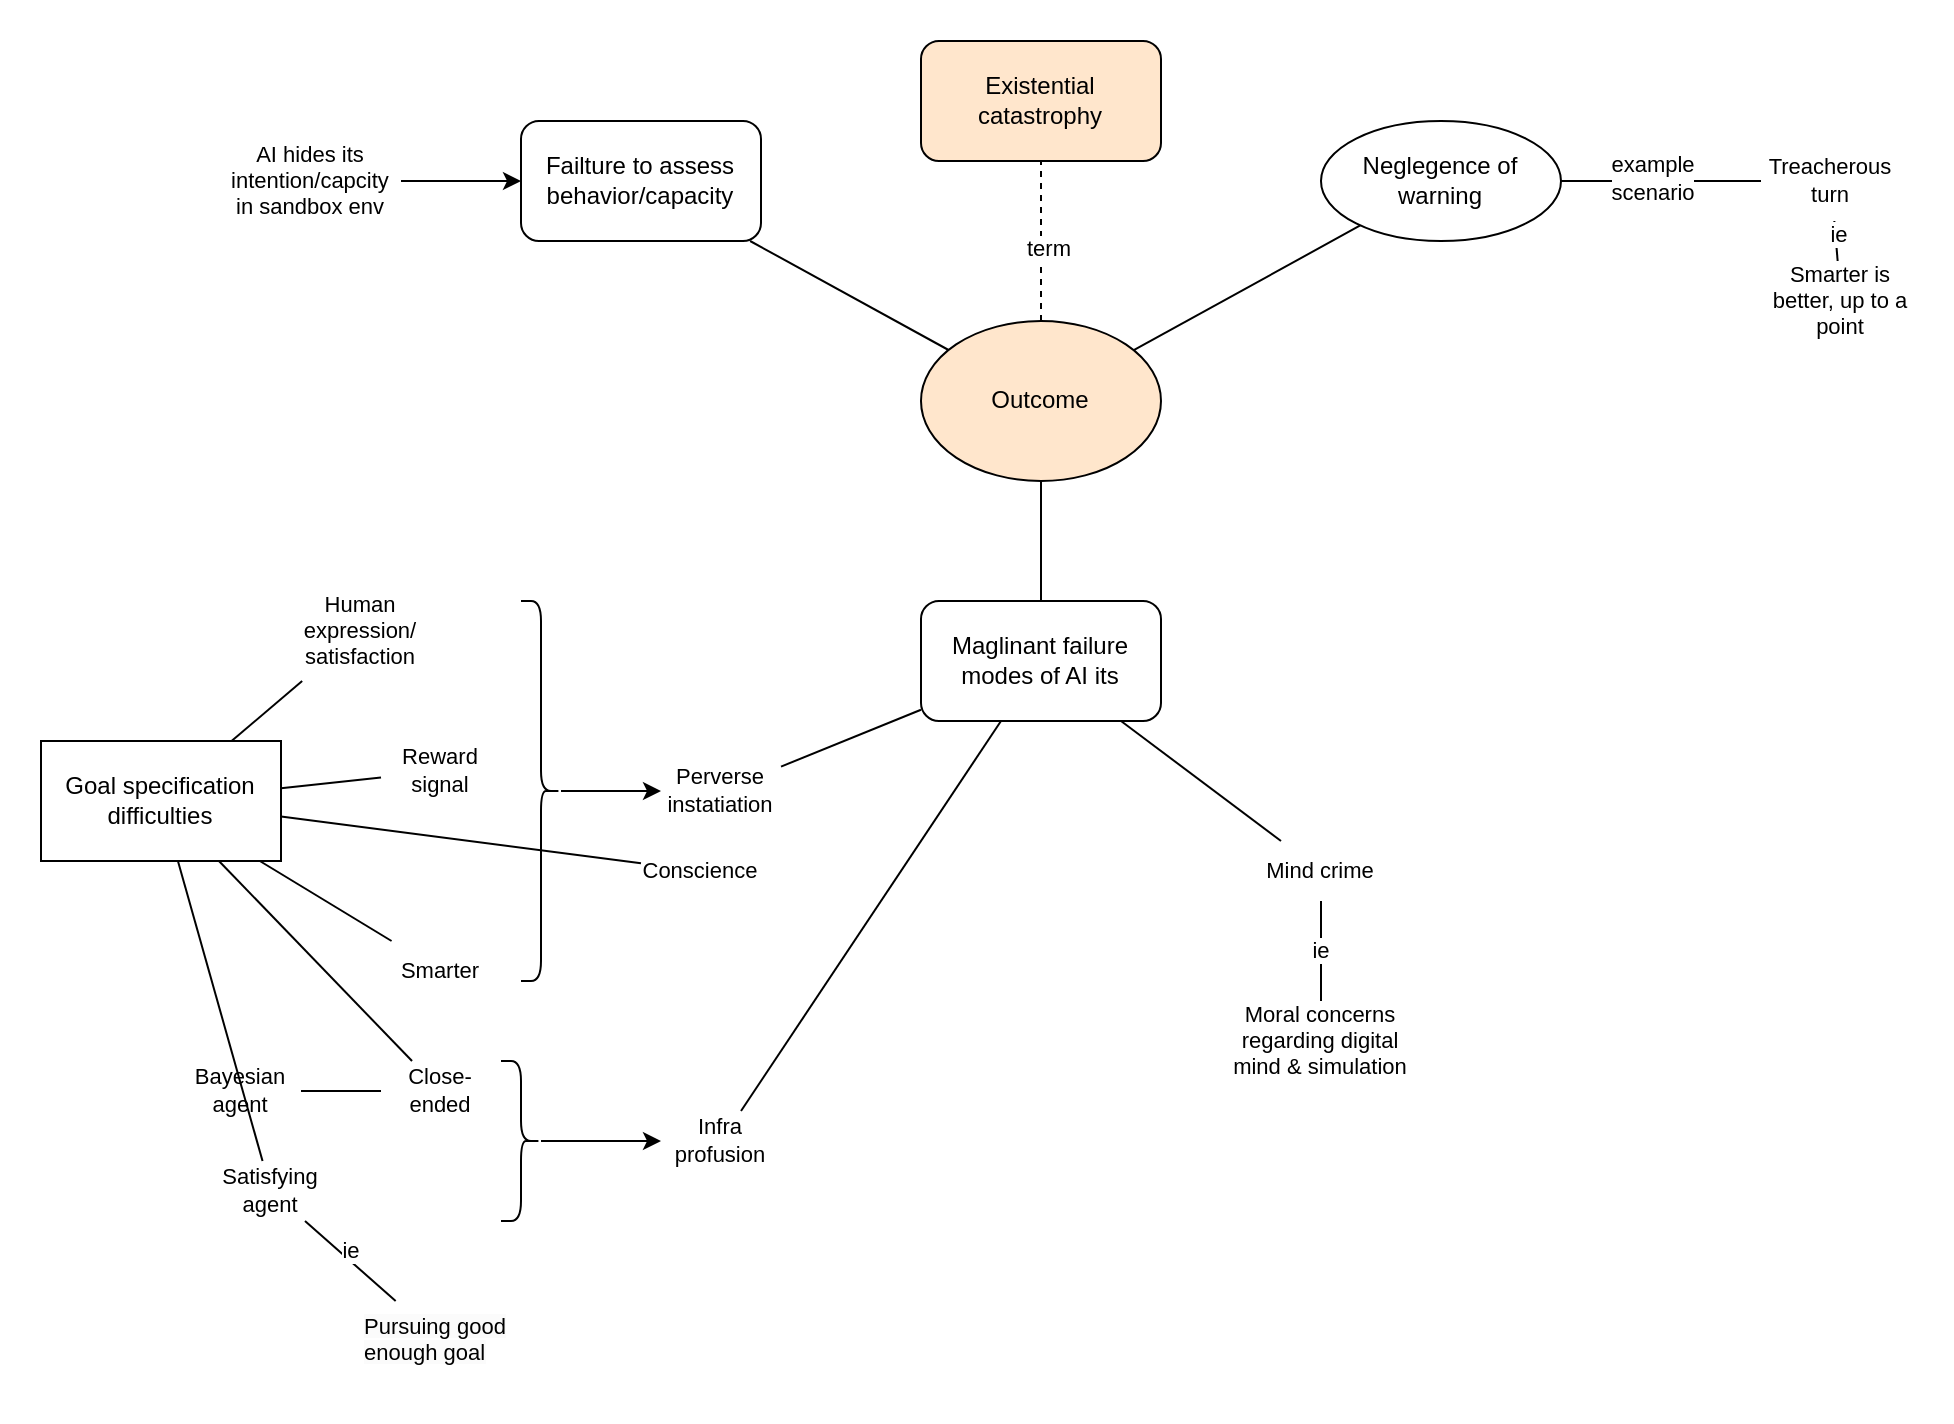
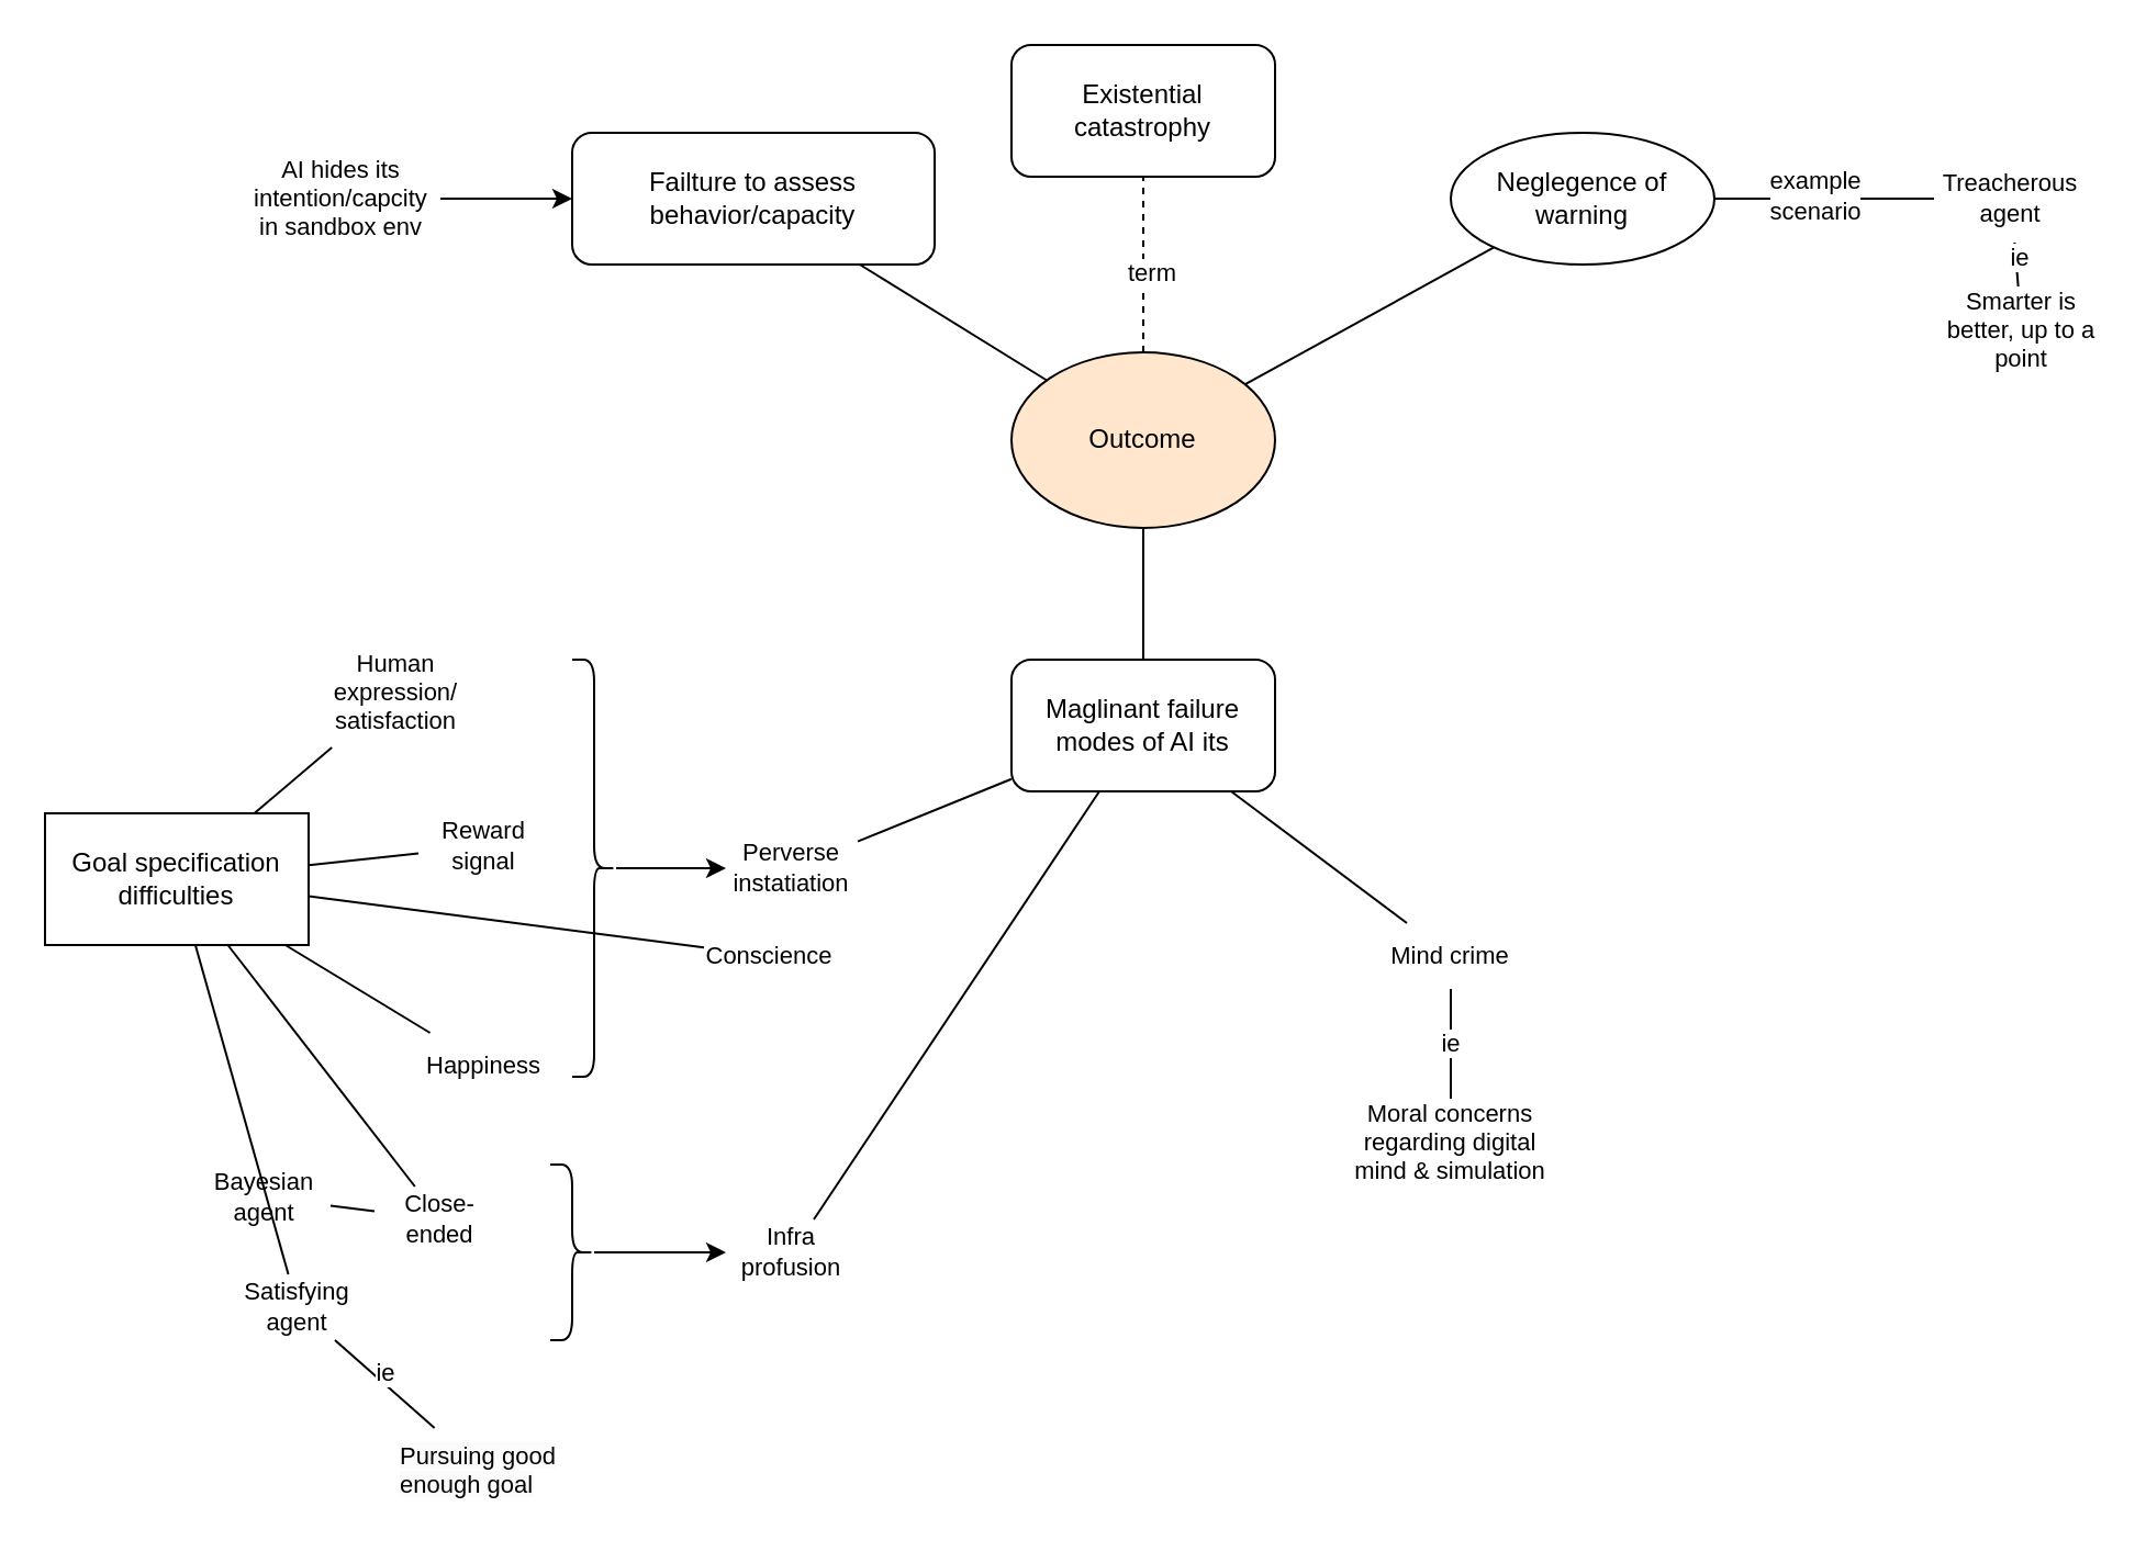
- <mxCell id="12" value="Existential catastrophy" style="rounded=1;whiteSpace=wrap;html=1;fillColor=#ffe6cc;" vertex="1" parent="1"><mxGeometry x="460" y="20" width="120" height="60" as="geometry" /></mxCell>
+ <mxCell id="12" value="Existential catastrophy" style="rounded=1;whiteSpace=wrap;html=1;" vertex="1" parent="1"><mxGeometry x="460" y="20" width="120" height="60" as="geometry" /></mxCell>
- <mxCell id="11" value="Failture to assess behavior/capacity" style="rounded=1;whiteSpace=wrap;html=1;" vertex="1" parent="1"><mxGeometry x="260" y="60" width="120" height="60" as="geometry" /></mxCell>
+ <mxCell id="11" value="Failture to assess behavior/capacity" style="rounded=1;whiteSpace=wrap;html=1;" vertex="1" parent="1"><mxGeometry x="260" y="60" width="165" height="60" as="geometry" /></mxCell>
- <mxCell id="48" value="Treacherous turn" style="text;html=1;strokeColor=none;fillColor=none;align=center;verticalAlign=middle;whiteSpace=wrap;rounded=0;fontSize=11;fontFamily=Helvetica;fontColor=default;" vertex="1" parent="1"><mxGeometry x="880" y="70" width="70" height="40" as="geometry" /></mxCell>
+ <mxCell id="48" value="Treacherous agent" style="text;html=1;strokeColor=none;fillColor=none;align=center;verticalAlign=middle;whiteSpace=wrap;rounded=0;fontSize=11;fontFamily=Helvetica;fontColor=default;" vertex="1" parent="1"><mxGeometry x="880" y="70" width="70" height="40" as="geometry" /></mxCell>
- <mxCell id="28" value="Smarter" style="text;html=1;strokeColor=none;fillColor=none;align=center;verticalAlign=middle;whiteSpace=wrap;rounded=0;fontSize=11;fontFamily=Helvetica;fontColor=default;" vertex="1" parent="1"><mxGeometry x="190" y="470" width="60" height="30" as="geometry" /></mxCell>
+ <mxCell id="28" value="Happiness" style="text;html=1;strokeColor=none;fillColor=none;align=center;verticalAlign=middle;whiteSpace=wrap;rounded=0;fontSize=11;fontFamily=Helvetica;fontColor=default;" vertex="1" parent="1"><mxGeometry x="190" y="470" width="60" height="30" as="geometry" /></mxCell>
- <mxCell id="35" value="Close-ended" style="text;html=1;strokeColor=none;fillColor=none;align=center;verticalAlign=middle;whiteSpace=wrap;rounded=0;fontSize=11;fontFamily=Helvetica;fontColor=default;" vertex="1" parent="1"><mxGeometry x="190" y="530" width="60" height="30" as="geometry" /></mxCell>
+ <mxCell id="35" value="Close-ended" style="text;html=1;strokeColor=none;fillColor=none;align=center;verticalAlign=middle;whiteSpace=wrap;rounded=0;fontSize=11;fontFamily=Helvetica;fontColor=default;" vertex="1" parent="1"><mxGeometry x="170" y="540" width="60" height="30" as="geometry" /></mxCell>
